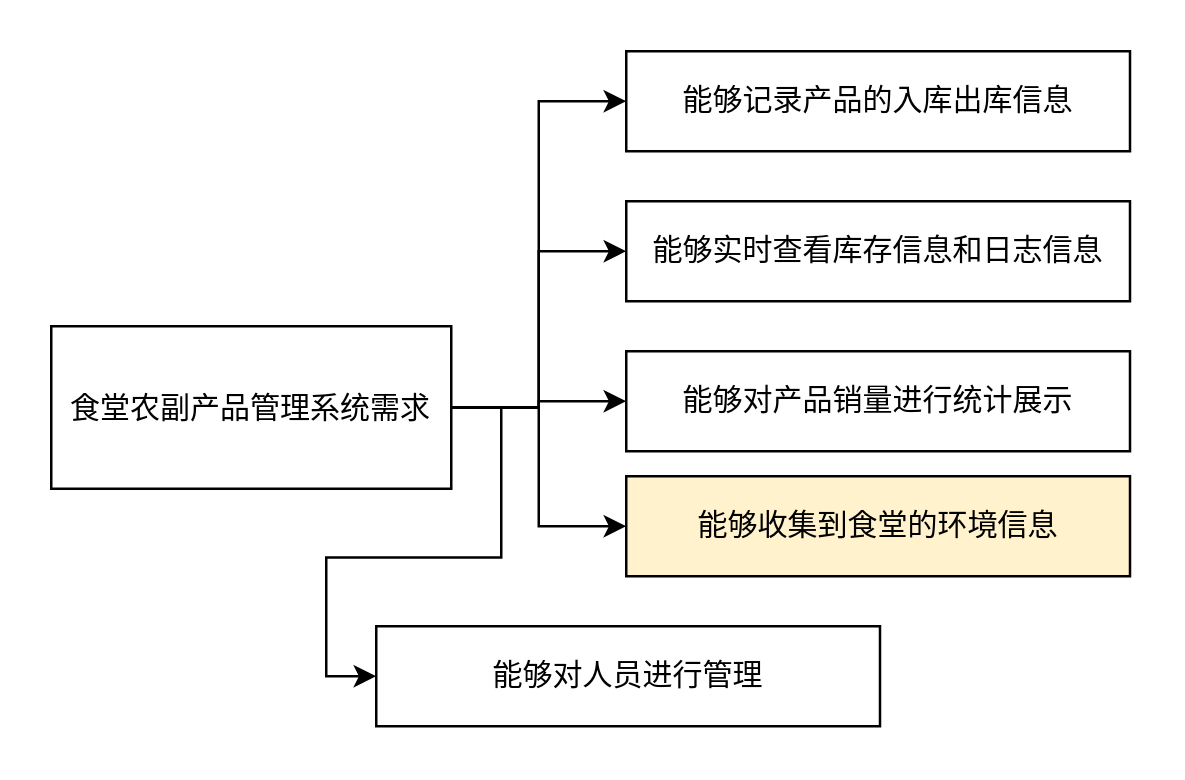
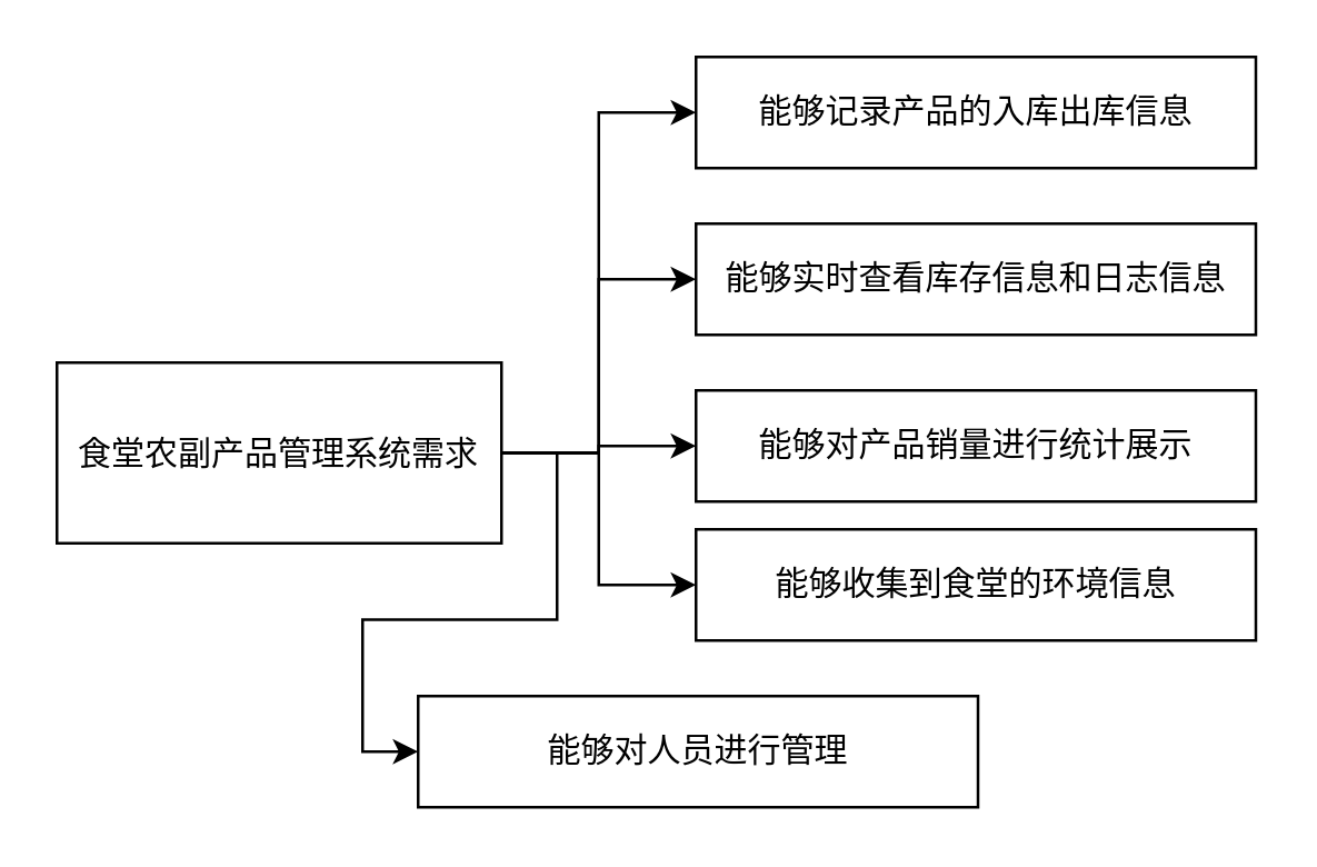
- <mxCell id="11" value="能够收集到食堂的环境信息" style="rounded=0;whiteSpace=wrap;html=1;fillColor=#fff2cc;" vertex="1" parent="1"><mxGeometry x="250" y="190" width="201.5" height="40" as="geometry" /></mxCell>
+ <mxCell id="11" value="能够收集到食堂的环境信息" style="rounded=0;whiteSpace=wrap;html=1;" vertex="1" parent="1"><mxGeometry x="250" y="190" width="201.5" height="40" as="geometry" /></mxCell>
